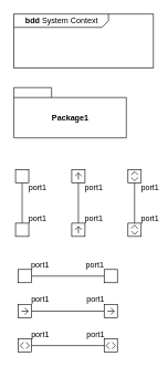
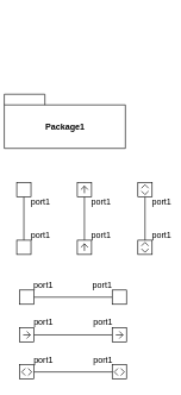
- <mxCell id="3" value="&lt;p style=&quot;margin:0px;margin-top:4px;margin-left:7px;text-align:left;&quot;&gt;&lt;b&gt;&amp;nbsp; &amp;nbsp;bdd&lt;/b&gt;&amp;nbsp;System Context&lt;/p&gt;" style="html=1;shape=mxgraph.sysml.package;overflow=fill;labelX=143;strokeWidth=1;align=center;container=1;recursiveResize=0;collapsible=1;rotatable=1;allowArrows=0;movableLabel=0;resizable=1;resizeWidth=1;resizeHeight=1;comic=0;" parent="1" vertex="1"><mxGeometry x="20.5" y="20" width="211" height="81" as="geometry" /></mxCell>
- <mxCell id="2" value="Package1" style="shape=folder;fontStyle=1;tabWidth=57;tabHeight=15;tabPosition=left;html=1;boundedLbl=1;whiteSpace=wrap;" parent="1" vertex="1"><mxGeometry x="20.5" y="131" width="170" height="76" as="geometry" /></mxCell>
+ <mxCell id="2" value="Package1" style="shape=folder;fontStyle=1;tabWidth=57;tabHeight=15;tabPosition=left;html=1;boundedLbl=1;whiteSpace=wrap;" parent="1" vertex="1"><mxGeometry x="5.5" y="131" width="170" height="76" as="geometry" /></mxCell>
